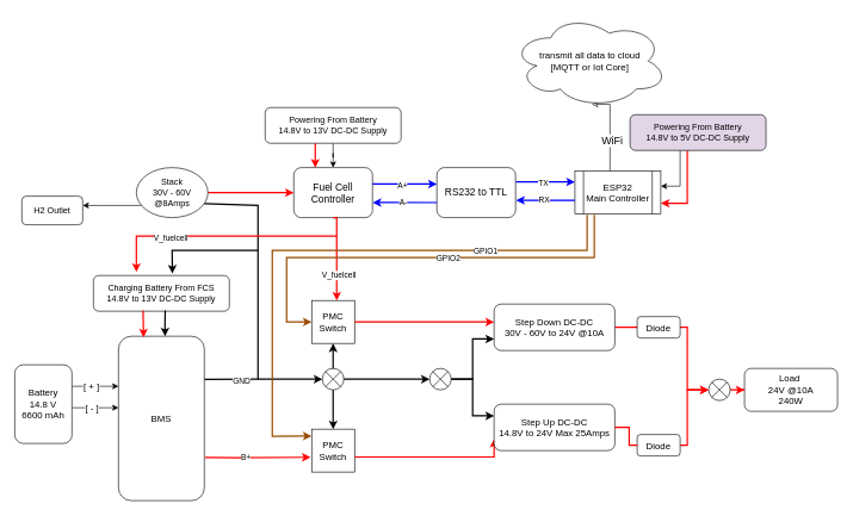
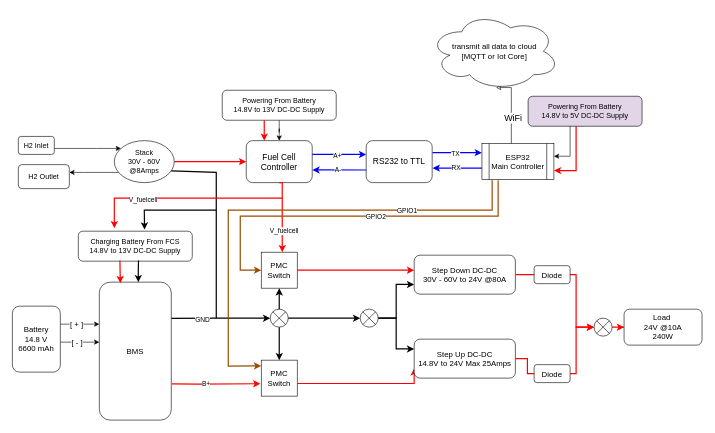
+ <mxCell id="6" value="H2 Inlet" style="rounded=1;whiteSpace=wrap;html=1;" parent="1" vertex="1"><mxGeometry x="30" y="227" width="60" height="30" as="geometry" /></mxCell>
+ <mxCell id="2" style="edgeStyle=orthogonalEdgeStyle;rounded=0;orthogonalLoop=1;jettySize=auto;html=1;" parent="1" source="6" target="5" edge="1"><mxGeometry relative="1" as="geometry"><Array as="points"><mxPoint x="160" y="247" /><mxPoint x="160" y="247" /></Array></mxGeometry></mxCell>
- <mxCell id="21" value="Step Down DC-DC&lt;br&gt;30V - 60V to 24V @10A" style="rounded=1;whiteSpace=wrap;html=1;fontSize=13;" parent="1" vertex="1"><mxGeometry x="690" y="425" width="168.75" height="65" as="geometry" /></mxCell>
+ <mxCell id="21" value="Step Down DC-DC&lt;br&gt;30V - 60V to 24V @80A" style="rounded=1;whiteSpace=wrap;html=1;fontSize=13;" parent="1" vertex="1"><mxGeometry x="690" y="425" width="168.75" height="65" as="geometry" /></mxCell>
